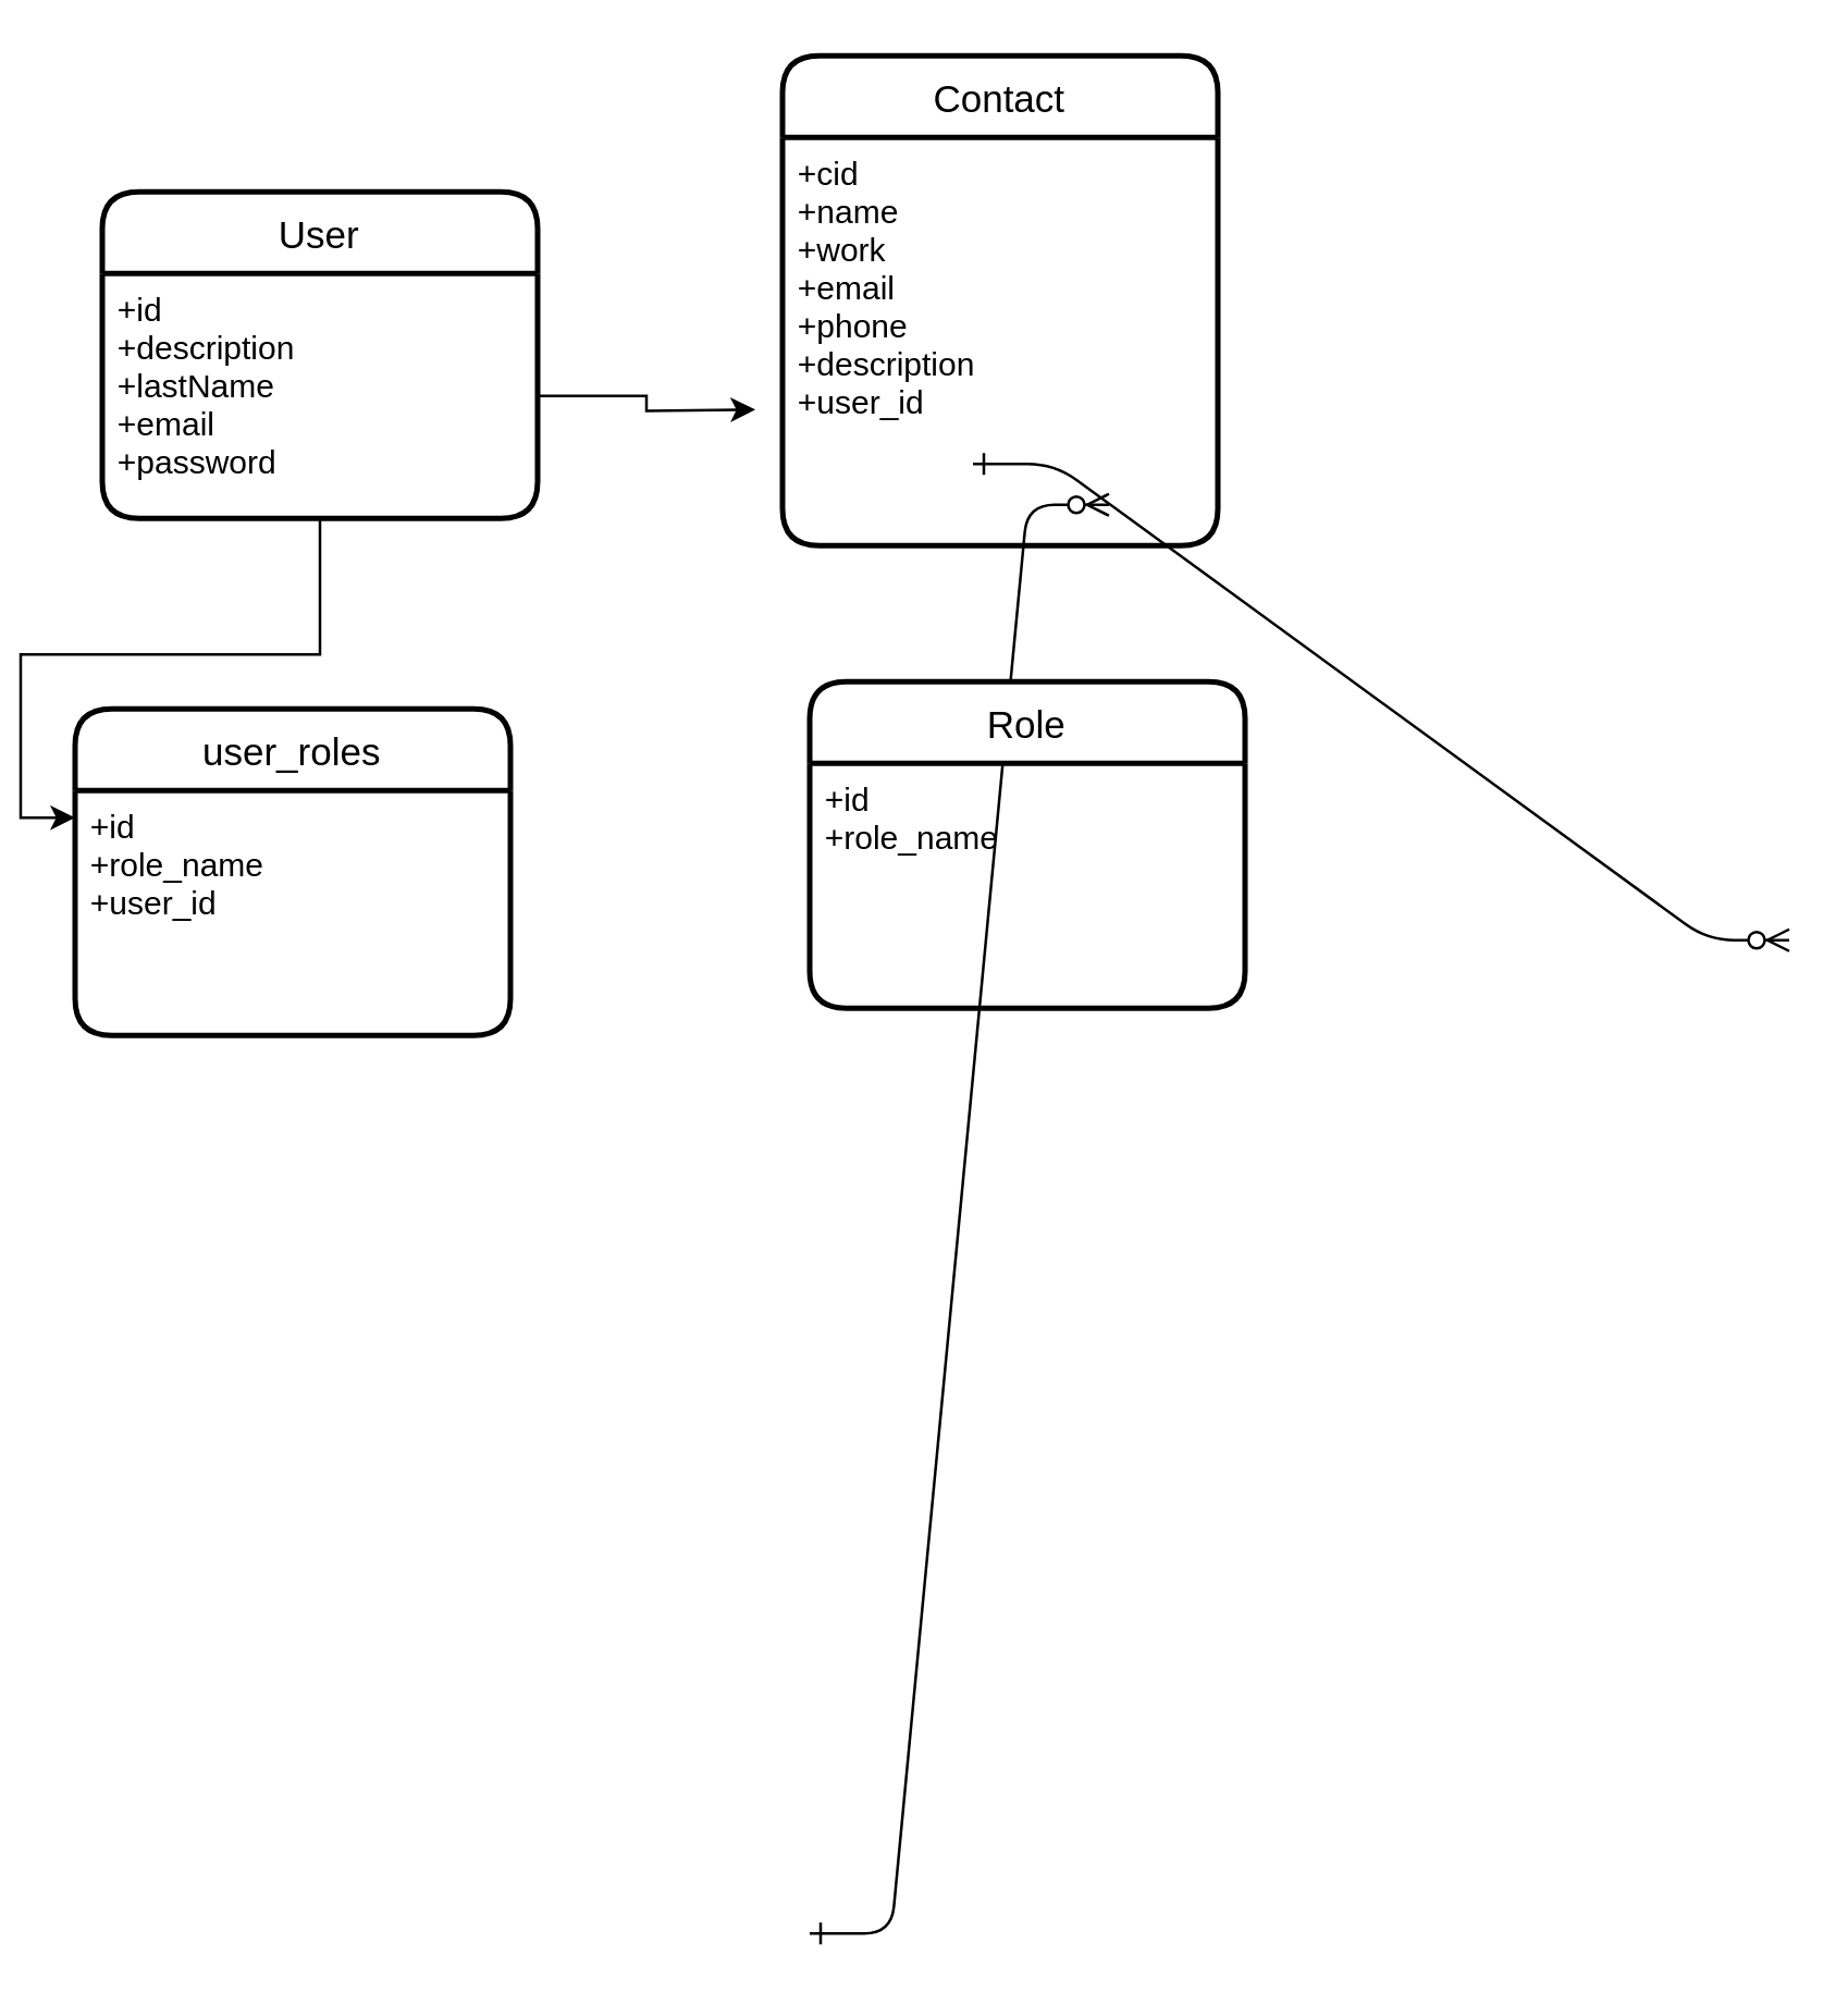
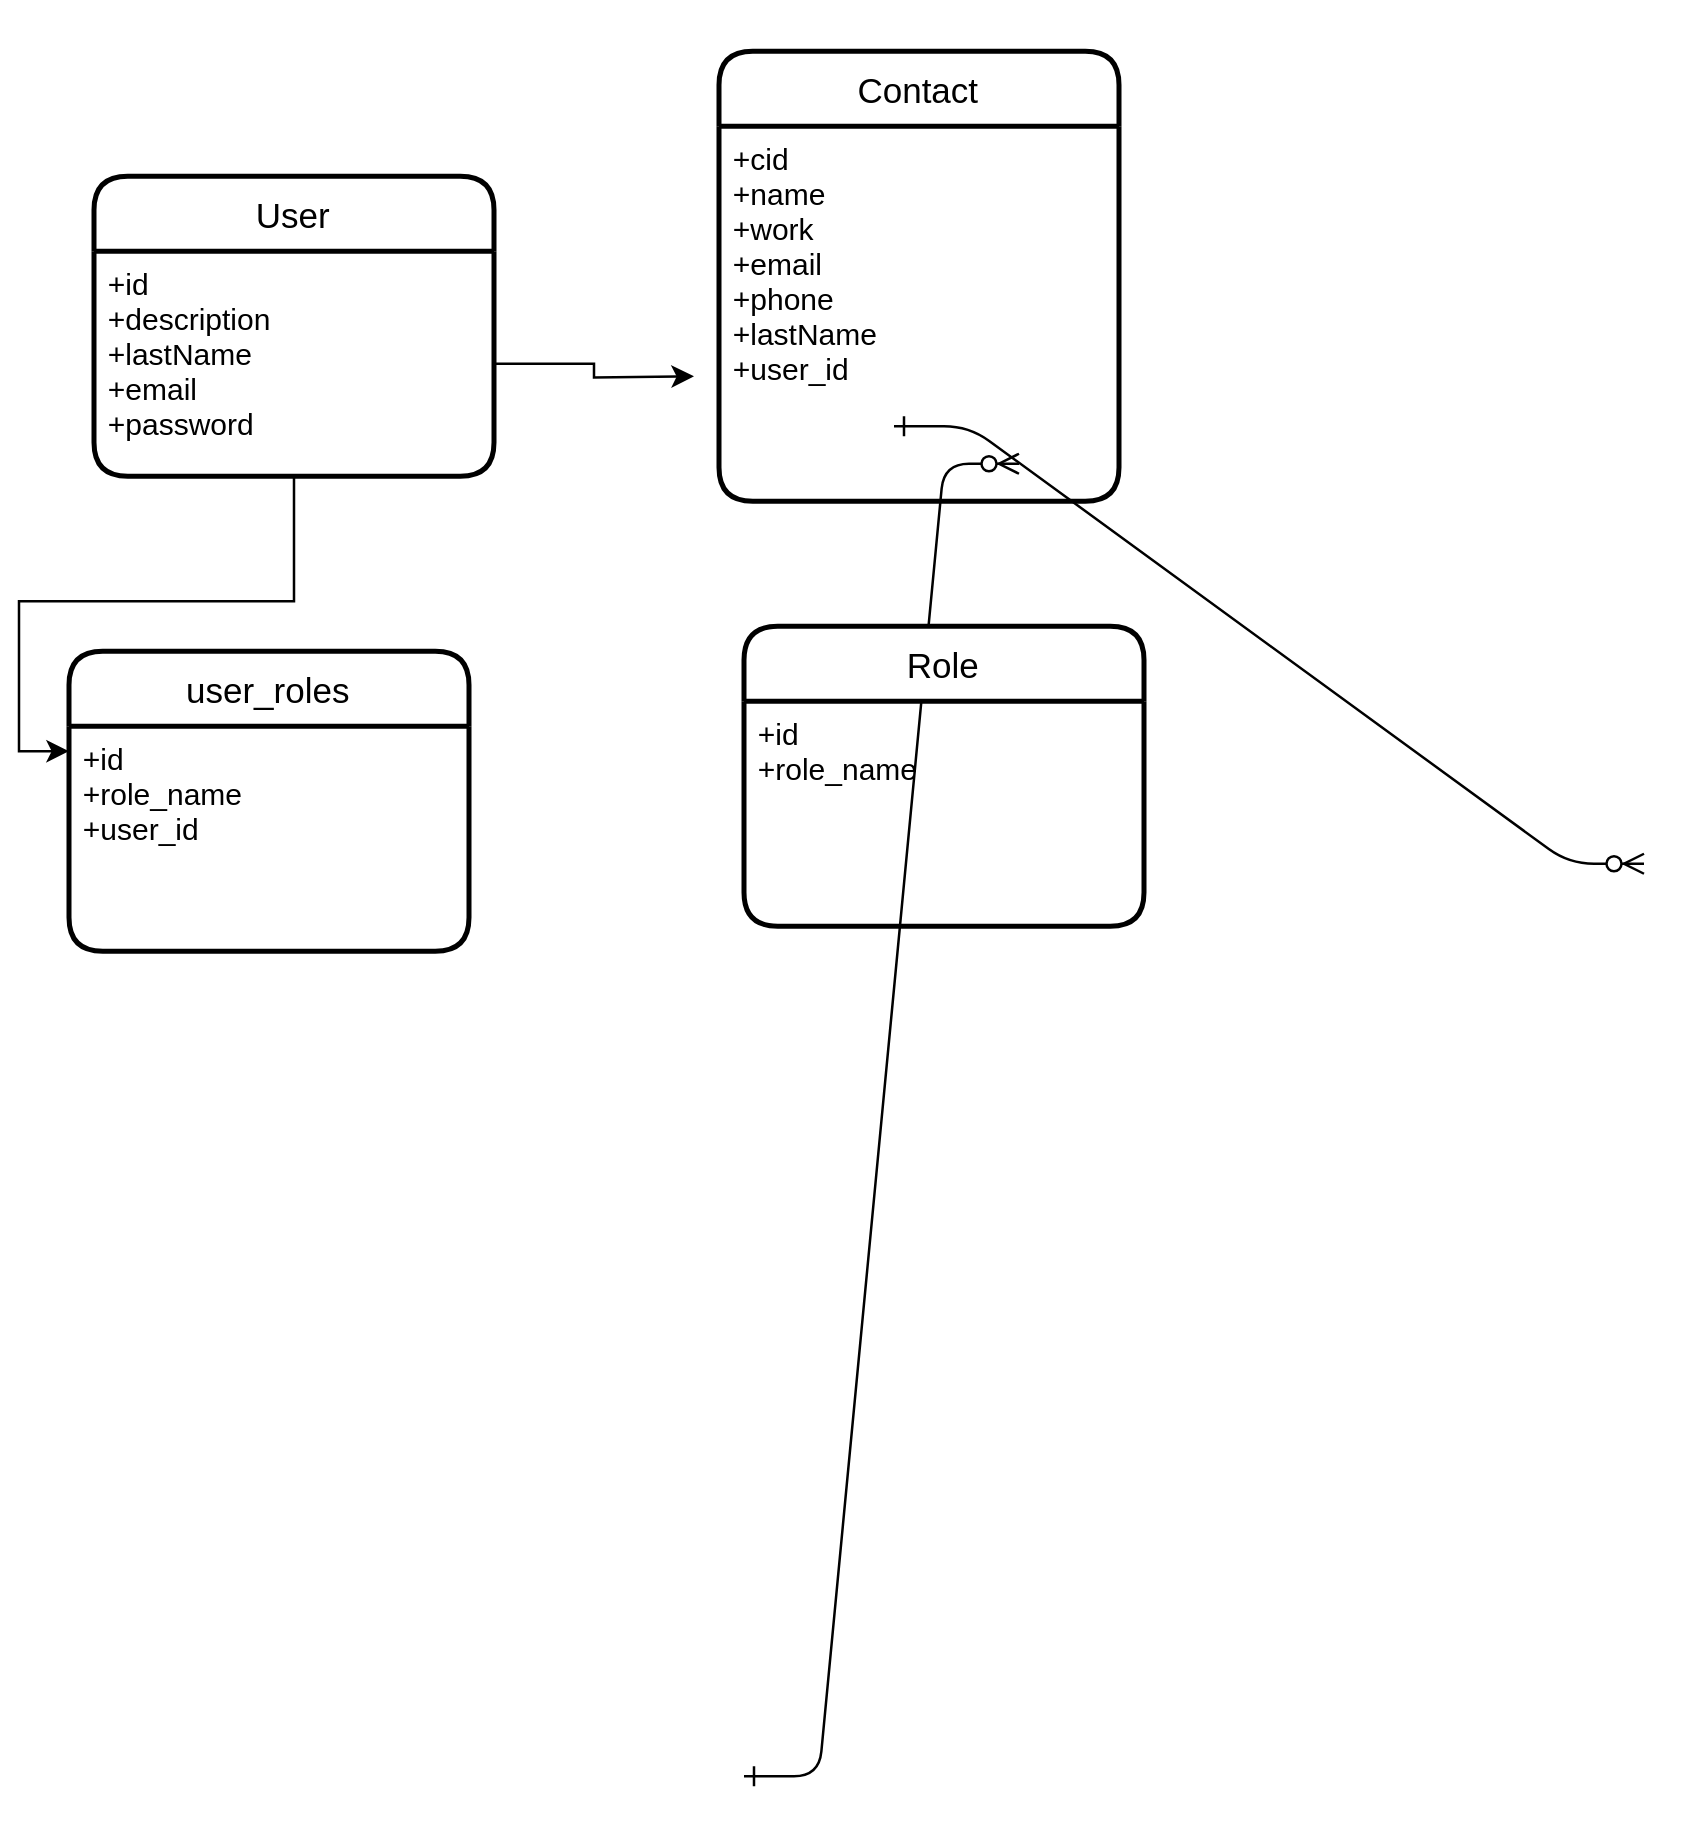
- <mxCell id="8" value="+cid&#10;+name&#10;+work&#10;+email&#10;+phone&#10;+description&#10;+user_id&#10;&#10;" style="align=left;strokeColor=none;fillColor=none;spacingLeft=4;fontSize=12;verticalAlign=top;resizable=0;rotatable=0;part=1;" vertex="1" parent="7"><mxGeometry y="30" width="160" height="150" as="geometry" /></mxCell>
+ <mxCell id="8" value="+cid&#10;+name&#10;+work&#10;+email&#10;+phone&#10;+lastName&#10;+user_id&#10;&#10;" style="align=left;strokeColor=none;fillColor=none;spacingLeft=4;fontSize=12;verticalAlign=top;resizable=0;rotatable=0;part=1;" vertex="1" parent="7"><mxGeometry y="30" width="160" height="150" as="geometry" /></mxCell>
